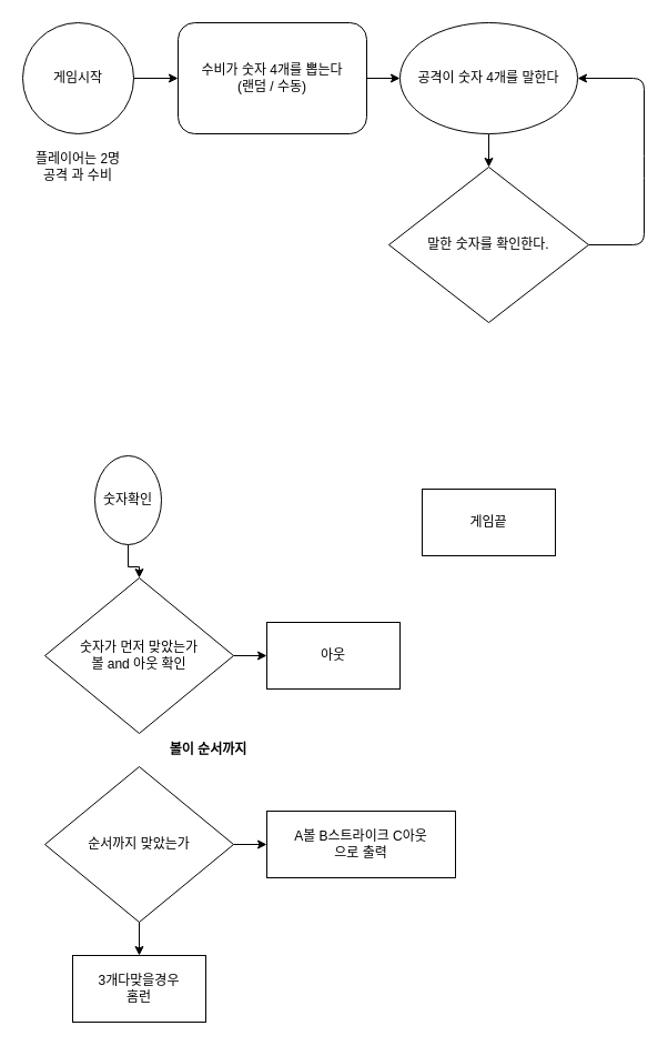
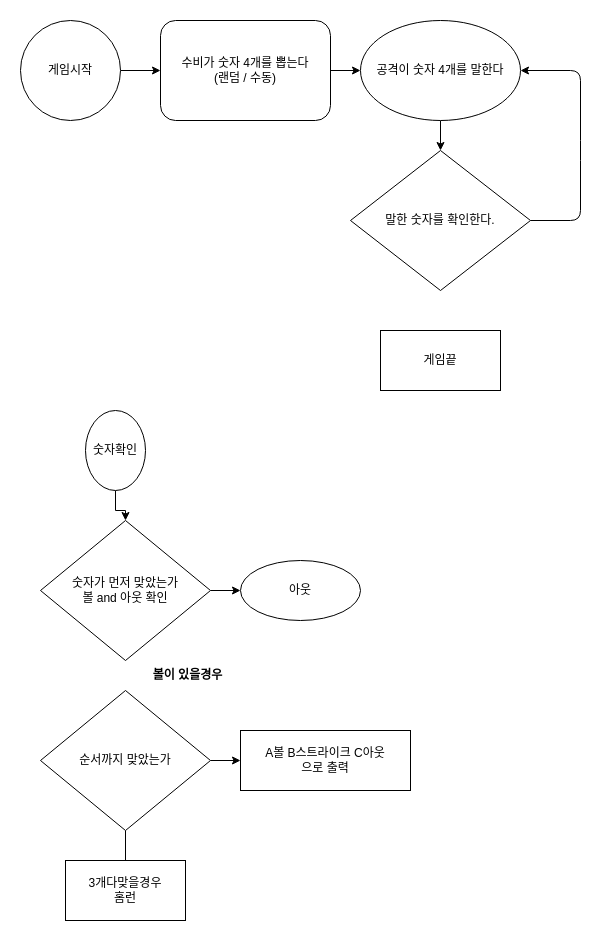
- <mxCell id="6" value="플레이어는 2명&lt;br&gt;공격 과 수비" style="text;html=1;strokeColor=none;fillColor=none;align=center;verticalAlign=middle;whiteSpace=wrap;rounded=0;" vertex="1" parent="1"><mxGeometry x="20" y="130" width="100" height="40" as="geometry" /></mxCell>
- <mxCell id="10" value="게임끝" style="whiteSpace=wrap;html=1;" vertex="1" parent="1"><mxGeometry x="380" y="440" width="120" height="60" as="geometry" /></mxCell>
+ <mxCell id="10" value="게임끝" style="whiteSpace=wrap;html=1;" vertex="1" parent="1"><mxGeometry x="380" y="330" width="120" height="60" as="geometry" /></mxCell>
- <mxCell id="21" value="아웃" style="whiteSpace=wrap;html=1;" vertex="1" parent="1"><mxGeometry x="240" y="560" width="120" height="60" as="geometry" /></mxCell>
+ <mxCell id="21" value="아웃" style="ellipse;whiteSpace=wrap;html=1;" vertex="1" parent="1"><mxGeometry x="240" y="560" width="120" height="60" as="geometry" /></mxCell>
- <mxCell id="20" value="볼이 순서까지" style="text;html=1;strokeColor=none;fillColor=none;align=center;verticalAlign=middle;whiteSpace=wrap;rounded=0;fontStyle=1" vertex="1" parent="1"><mxGeometry x="145" y="660" width="85" height="30" as="geometry" /></mxCell>
+ <mxCell id="20" value="볼이 있을경우" style="text;html=1;strokeColor=none;fillColor=none;align=center;verticalAlign=middle;whiteSpace=wrap;rounded=0;fontStyle=1" vertex="1" parent="1"><mxGeometry x="145" y="660" width="85" height="30" as="geometry" /></mxCell>
- <mxCell id="16" value="" style="edgeStyle=orthogonalEdgeStyle;rounded=0;orthogonalLoop=1;jettySize=auto;html=1;" edge="1" parent="1" source="18" target="19"><mxGeometry relative="1" as="geometry" /></mxCell>
+ <mxCell id="16" value="" style="edgeStyle=orthogonalEdgeStyle;rounded=0;orthogonalLoop=1;jettySize=auto;html=1;endArrow=none;" edge="1" parent="1" source="18" target="19"><mxGeometry relative="1" as="geometry" /></mxCell>
